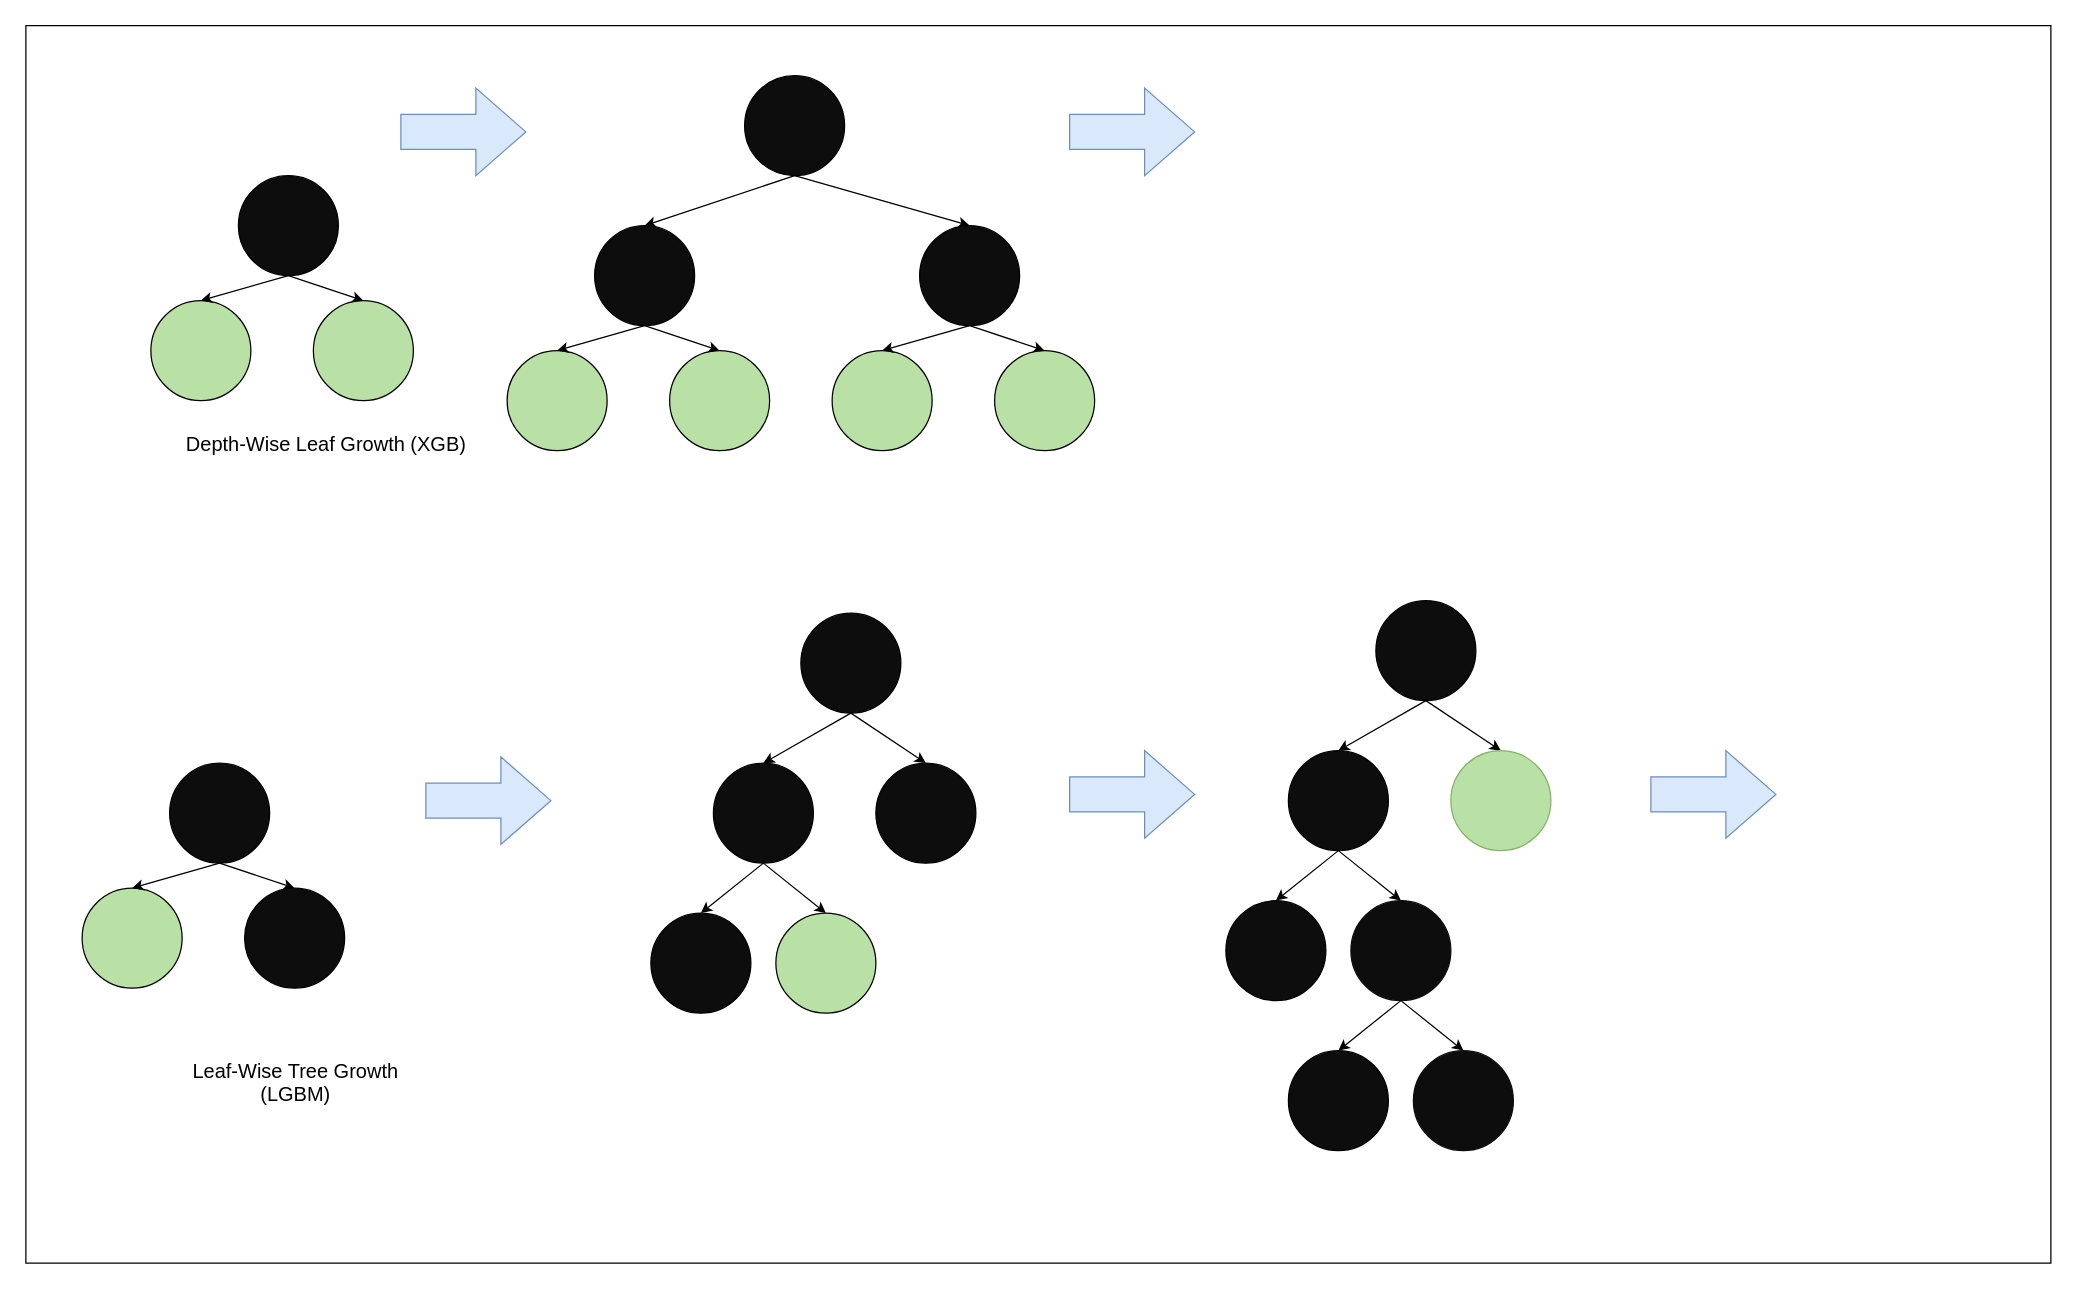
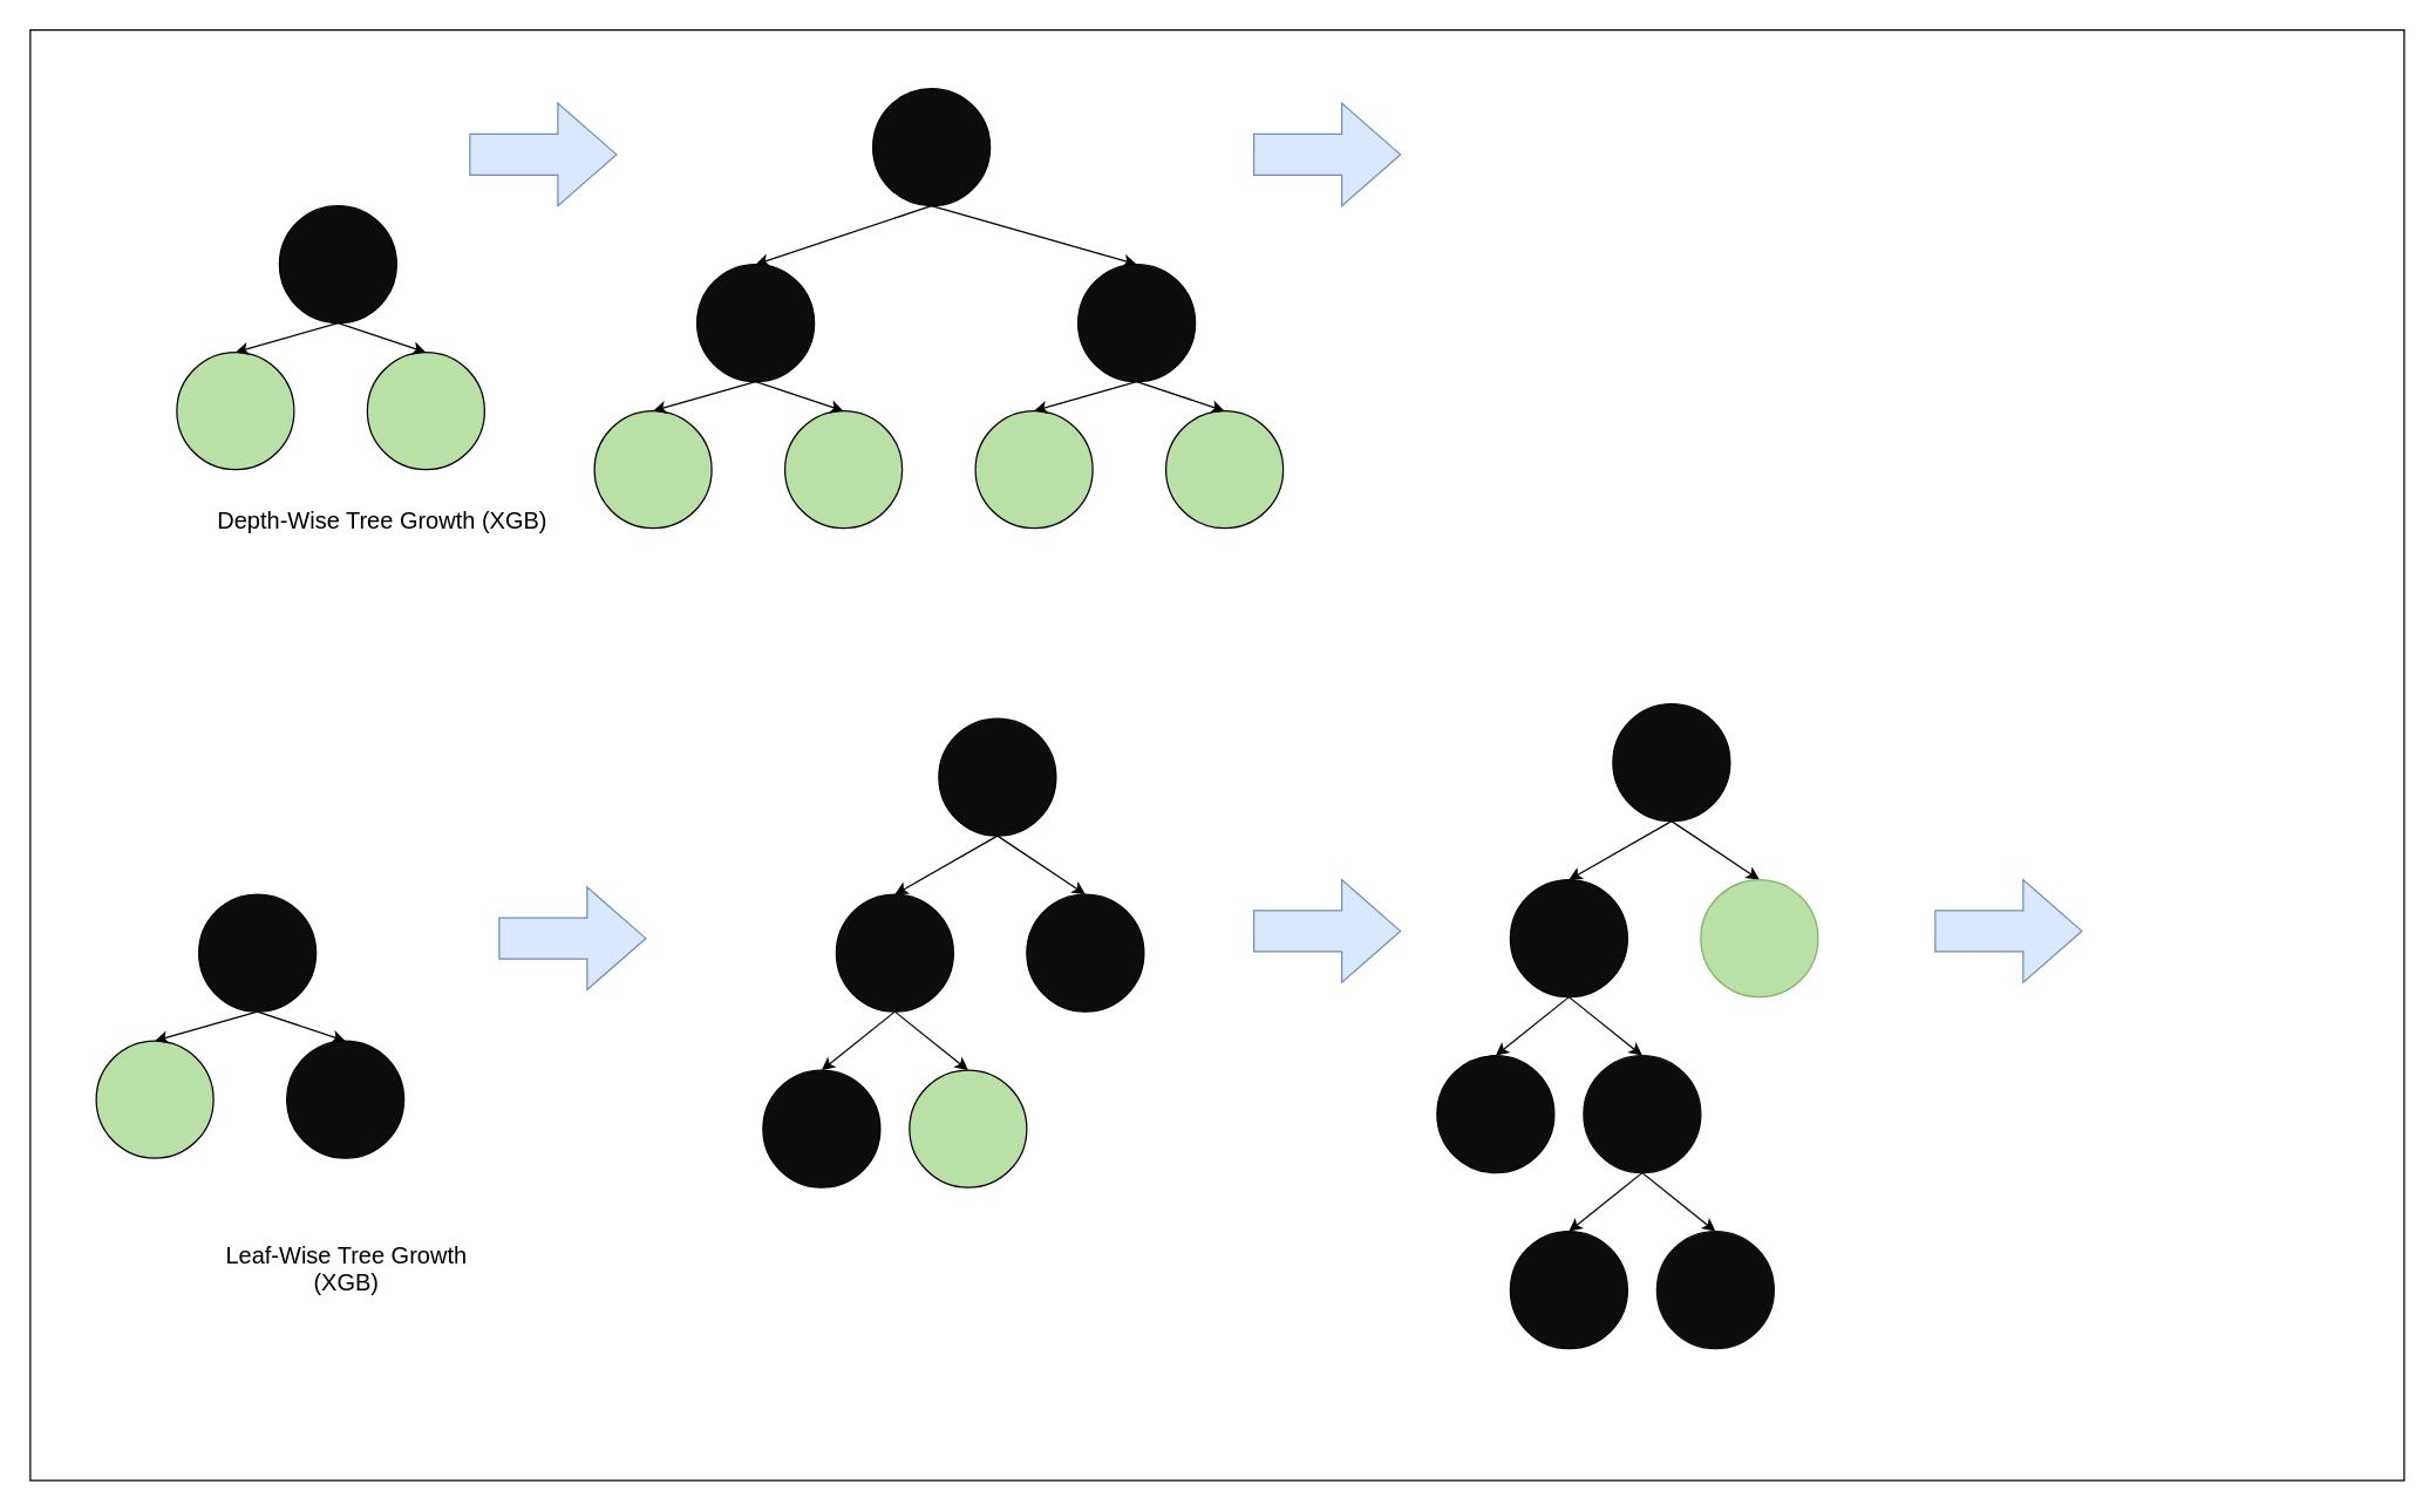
- <mxCell id="23" value="&lt;font style=&quot;font-size: 16px;&quot;&gt;Depth-Wise Leaf Growth (XGB)&lt;/font&gt;" style="text;html=1;align=center;verticalAlign=middle;resizable=0;points=[];autosize=1;strokeColor=none;fillColor=none;" vertex="1" parent="1"><mxGeometry x="135" y="340" width="250" height="30" as="geometry" /></mxCell>
+ <mxCell id="23" value="&lt;font style=&quot;font-size: 16px;&quot;&gt;Depth-Wise Tree Growth (XGB)&lt;/font&gt;" style="text;html=1;align=center;verticalAlign=middle;resizable=0;points=[];autosize=1;strokeColor=none;fillColor=none;" vertex="1" parent="1"><mxGeometry x="135" y="340" width="250" height="30" as="geometry" /></mxCell>
- <mxCell id="53" value="&lt;div style=&quot;text-align: center;&quot;&gt;&lt;span style=&quot;background-color: initial;&quot;&gt;&lt;font style=&quot;font-size: 16px;&quot;&gt;Leaf-Wise Tree Growth (LGBM)&lt;/font&gt;&lt;/span&gt;&lt;/div&gt;" style="text;whiteSpace=wrap;html=1;" vertex="1" parent="1"><mxGeometry x="135" y="840" width="200" height="40" as="geometry" /></mxCell>
+ <mxCell id="53" value="&lt;div style=&quot;text-align: center;&quot;&gt;&lt;span style=&quot;background-color: initial;&quot;&gt;&lt;font style=&quot;font-size: 16px;&quot;&gt;Leaf-Wise Tree Growth (XGB)&lt;/font&gt;&lt;/span&gt;&lt;/div&gt;" style="text;whiteSpace=wrap;html=1;" vertex="1" parent="1"><mxGeometry x="135" y="840" width="200" height="40" as="geometry" /></mxCell>
